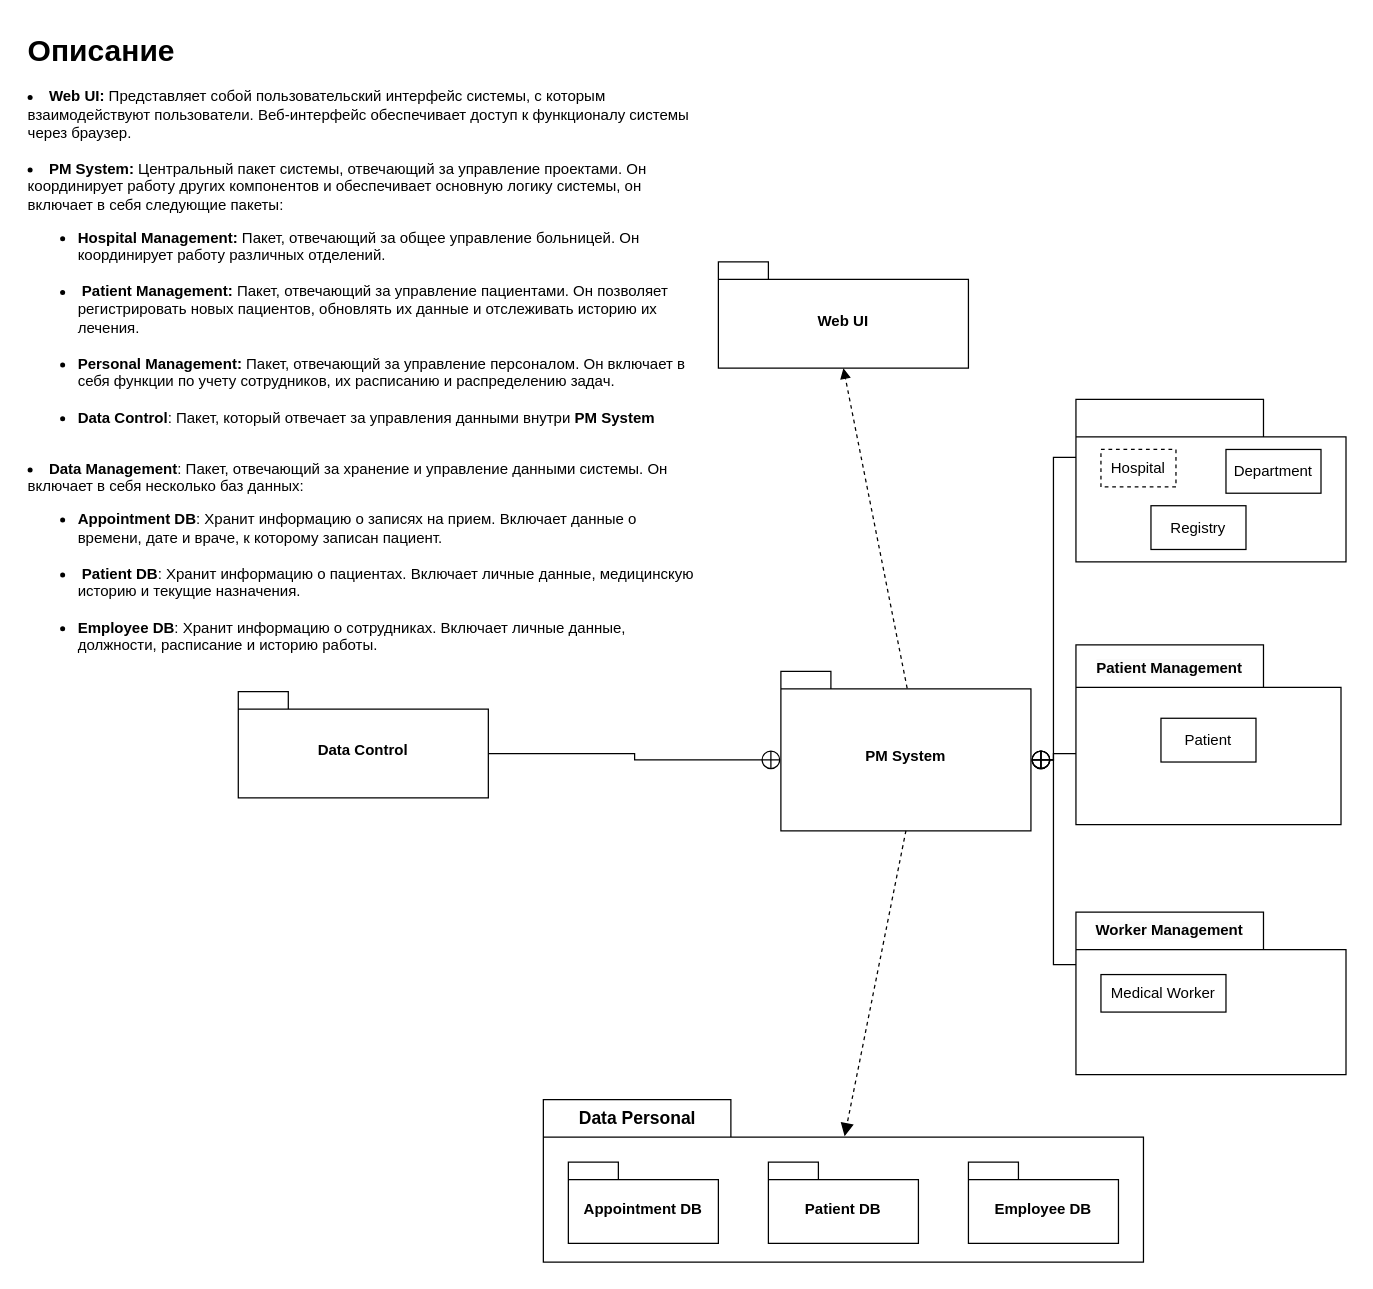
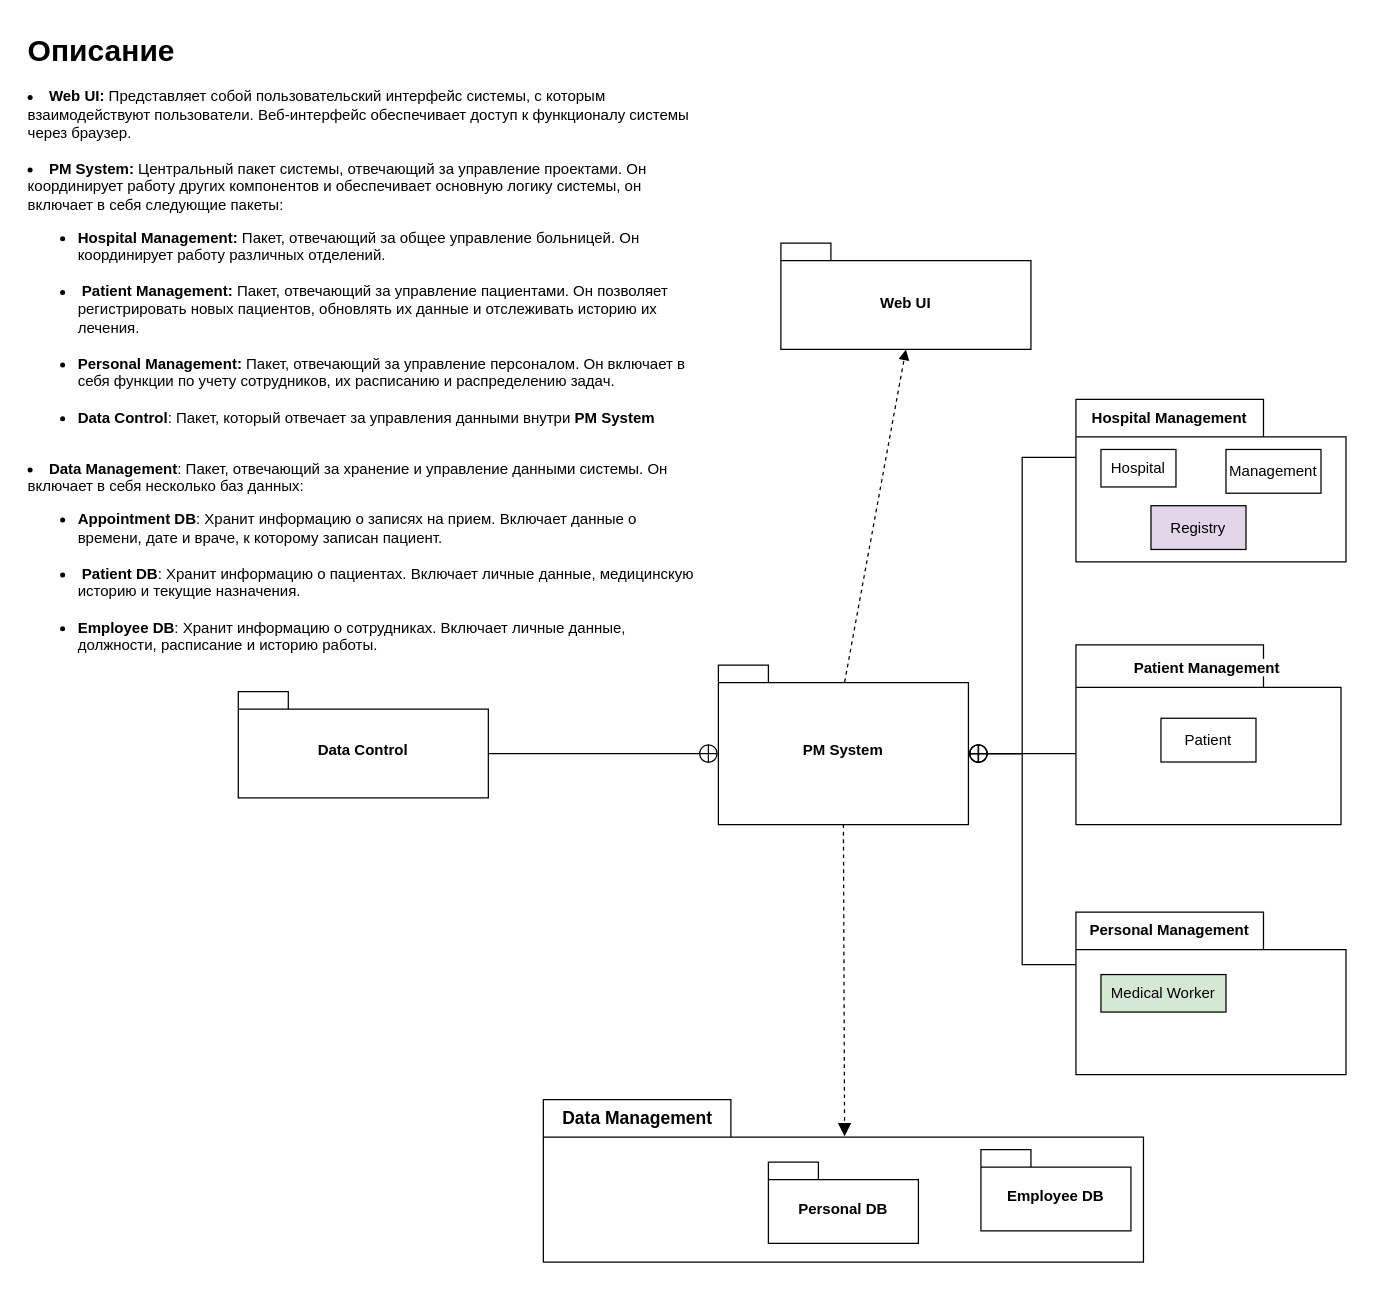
- <mxCell id="12" value="Web UI" style="shape=folder;fontStyle=1;spacingTop=10;tabWidth=40;tabHeight=14;tabPosition=left;html=1;whiteSpace=wrap;" parent="1" vertex="1"><mxGeometry x="574" y="209" width="200" height="85" as="geometry" /></mxCell>
+ <mxCell id="12" value="Web UI" style="shape=folder;fontStyle=1;spacingTop=10;tabWidth=40;tabHeight=14;tabPosition=left;html=1;whiteSpace=wrap;" parent="1" vertex="1"><mxGeometry x="624" y="194" width="200" height="85" as="geometry" /></mxCell>
+ <mxCell id="17" value="&lt;span style=&quot;font-weight: 700;&quot;&gt;Hospital Management&lt;/span&gt;" style="text;html=1;align=center;verticalAlign=middle;whiteSpace=wrap;rounded=0;" parent="1" vertex="1"><mxGeometry x="860" y="319" width="150" height="30" as="geometry" /></mxCell>
- <mxCell id="23" value="Hospital" style="rounded=0;whiteSpace=wrap;html=1;dashed=1;" parent="1" vertex="1"><mxGeometry x="880" y="359" width="60" height="30" as="geometry" /></mxCell>
+ <mxCell id="23" value="Hospital" style="rounded=0;whiteSpace=wrap;html=1;" parent="1" vertex="1"><mxGeometry x="880" y="359" width="60" height="30" as="geometry" /></mxCell>
- <mxCell id="20" value="Department" style="rounded=0;whiteSpace=wrap;html=1;" parent="1" vertex="1"><mxGeometry x="980" y="359" width="76" height="35" as="geometry" /></mxCell>
+ <mxCell id="20" value="Management" style="rounded=0;whiteSpace=wrap;html=1;" parent="1" vertex="1"><mxGeometry x="980" y="359" width="76" height="35" as="geometry" /></mxCell>
- <mxCell id="21" value="Registry" style="rounded=0;whiteSpace=wrap;html=1;" parent="1" vertex="1"><mxGeometry x="920" y="404" width="76" height="35" as="geometry" /></mxCell>
+ <mxCell id="21" value="Registry" style="rounded=0;whiteSpace=wrap;html=1;fillColor=#e1d5e7;" parent="1" vertex="1"><mxGeometry x="920" y="404" width="76" height="35" as="geometry" /></mxCell>
- <mxCell id="18" value="&lt;span style=&quot;color: rgb(0, 0, 0); font-family: Helvetica; font-size: 12px; font-style: normal; font-variant-ligatures: normal; font-variant-caps: normal; font-weight: 700; letter-spacing: normal; orphans: 2; text-align: center; text-indent: 0px; text-transform: none; widows: 2; word-spacing: 0px; -webkit-text-stroke-width: 0px; white-space: normal; background-color: rgb(251, 251, 251); text-decoration-thickness: initial; text-decoration-style: initial; text-decoration-color: initial; display: inline !important; float: none;&quot;&gt;Patient Management&lt;/span&gt;" style="text;html=1;align=center;verticalAlign=middle;whiteSpace=wrap;rounded=0;" parent="1" vertex="1"><mxGeometry x="860" y="519" width="150" height="30" as="geometry" /></mxCell>
+ <mxCell id="18" value="&lt;span style=&quot;color: rgb(0, 0, 0); font-family: Helvetica; font-size: 12px; font-style: normal; font-variant-ligatures: normal; font-variant-caps: normal; font-weight: 700; letter-spacing: normal; orphans: 2; text-align: center; text-indent: 0px; text-transform: none; widows: 2; word-spacing: 0px; -webkit-text-stroke-width: 0px; white-space: normal; background-color: rgb(251, 251, 251); text-decoration-thickness: initial; text-decoration-style: initial; text-decoration-color: initial; display: inline !important; float: none;&quot;&gt;Patient Management&lt;/span&gt;" style="text;html=1;align=center;verticalAlign=middle;whiteSpace=wrap;rounded=0;" parent="1" vertex="1"><mxGeometry x="890" y="519" width="150" height="30" as="geometry" /></mxCell>
- <mxCell id="2" value="PM System" style="shape=folder;fontStyle=1;spacingTop=10;tabWidth=40;tabHeight=14;tabPosition=left;html=1;whiteSpace=wrap;" parent="1" vertex="1"><mxGeometry x="624" y="536.5" width="200" height="127.5" as="geometry" /></mxCell>
+ <mxCell id="2" value="PM System" style="shape=folder;fontStyle=1;spacingTop=10;tabWidth=40;tabHeight=14;tabPosition=left;html=1;whiteSpace=wrap;" parent="1" vertex="1"><mxGeometry x="574" y="531.5" width="200" height="127.5" as="geometry" /></mxCell>
- <mxCell id="19" value="&lt;span style=&quot;color: rgb(0, 0, 0); font-family: Helvetica; font-size: 12px; font-style: normal; font-variant-ligatures: normal; font-variant-caps: normal; font-weight: 700; letter-spacing: normal; orphans: 2; text-align: center; text-indent: 0px; text-transform: none; widows: 2; word-spacing: 0px; -webkit-text-stroke-width: 0px; white-space: normal; background-color: rgb(251, 251, 251); text-decoration-thickness: initial; text-decoration-style: initial; text-decoration-color: initial; display: inline !important; float: none;&quot;&gt;Worker Management&lt;/span&gt;" style="text;html=1;align=center;verticalAlign=middle;whiteSpace=wrap;rounded=0;" parent="1" vertex="1"><mxGeometry x="860" y="729" width="150" height="30" as="geometry" /></mxCell>
+ <mxCell id="19" value="&lt;span style=&quot;color: rgb(0, 0, 0); font-family: Helvetica; font-size: 12px; font-style: normal; font-variant-ligatures: normal; font-variant-caps: normal; font-weight: 700; letter-spacing: normal; orphans: 2; text-align: center; text-indent: 0px; text-transform: none; widows: 2; word-spacing: 0px; -webkit-text-stroke-width: 0px; white-space: normal; background-color: rgb(251, 251, 251); text-decoration-thickness: initial; text-decoration-style: initial; text-decoration-color: initial; display: inline !important; float: none;&quot;&gt;Personal Management&lt;/span&gt;" style="text;html=1;align=center;verticalAlign=middle;whiteSpace=wrap;rounded=0;" parent="1" vertex="1"><mxGeometry x="860" y="729" width="150" height="30" as="geometry" /></mxCell>
- <mxCell id="22" value="Medical Worker" style="rounded=0;whiteSpace=wrap;html=1;" parent="1" vertex="1"><mxGeometry x="880" y="779" width="100" height="30" as="geometry" /></mxCell>
+ <mxCell id="22" value="Medical Worker" style="rounded=0;whiteSpace=wrap;html=1;fillColor=#d5e8d4;" parent="1" vertex="1"><mxGeometry x="880" y="779" width="100" height="30" as="geometry" /></mxCell>
- <mxCell id="4" value="&lt;font style=&quot;font-size: 14px;&quot;&gt;Data Personal&lt;/font&gt;" style="text;align=center;fontStyle=1;verticalAlign=middle;spacingLeft=3;spacingRight=3;strokeColor=none;rotatable=0;points=[[0,0.5],[1,0.5]];portConstraint=eastwest;html=1;" parent="1" vertex="1"><mxGeometry x="434" y="879" width="150" height="30" as="geometry" /></mxCell>
+ <mxCell id="4" value="&lt;font style=&quot;font-size: 14px;&quot;&gt;Data Management&lt;/font&gt;" style="text;align=center;fontStyle=1;verticalAlign=middle;spacingLeft=3;spacingRight=3;strokeColor=none;rotatable=0;points=[[0,0.5],[1,0.5]];portConstraint=eastwest;html=1;" parent="1" vertex="1"><mxGeometry x="434" y="879" width="150" height="30" as="geometry" /></mxCell>
- <mxCell id="6" value="Appointment DB" style="shape=folder;fontStyle=1;spacingTop=10;tabWidth=40;tabHeight=14;tabPosition=left;html=1;whiteSpace=wrap;" parent="1" vertex="1"><mxGeometry x="454" y="929" width="120" height="65" as="geometry" /></mxCell>
- <mxCell id="7" value="Employee DB" style="shape=folder;fontStyle=1;spacingTop=10;tabWidth=40;tabHeight=14;tabPosition=left;html=1;whiteSpace=wrap;" parent="1" vertex="1"><mxGeometry x="774" y="929" width="120" height="65" as="geometry" /></mxCell>
+ <mxCell id="7" value="Employee DB" style="shape=folder;fontStyle=1;spacingTop=10;tabWidth=40;tabHeight=14;tabPosition=left;html=1;whiteSpace=wrap;" parent="1" vertex="1"><mxGeometry x="784" y="919" width="120" height="65" as="geometry" /></mxCell>
- <mxCell id="5" value="Patient DB" style="shape=folder;fontStyle=1;spacingTop=10;tabWidth=40;tabHeight=14;tabPosition=left;html=1;whiteSpace=wrap;" parent="1" vertex="1"><mxGeometry x="614" y="929" width="120" height="65" as="geometry" /></mxCell>
+ <mxCell id="5" value="Personal DB" style="shape=folder;fontStyle=1;spacingTop=10;tabWidth=40;tabHeight=14;tabPosition=left;html=1;whiteSpace=wrap;" parent="1" vertex="1"><mxGeometry x="614" y="929" width="120" height="65" as="geometry" /></mxCell>
